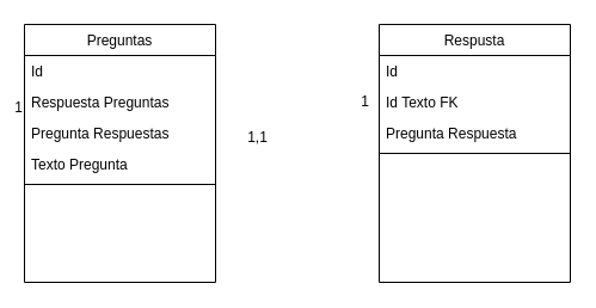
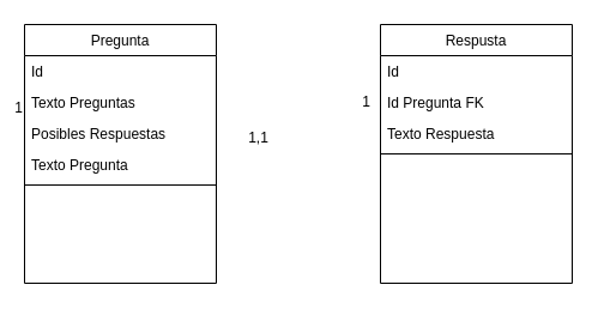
- <mxCell id="2" value="Preguntas" style="swimlane;fontStyle=0;align=center;verticalAlign=top;childLayout=stackLayout;horizontal=1;startSize=26;horizontalStack=0;resizeParent=1;resizeLast=0;collapsible=1;marginBottom=0;rounded=0;shadow=0;strokeWidth=1;" vertex="1" parent="1"><mxGeometry x="20" y="20" width="160" height="216" as="geometry"><mxRectangle x="550" y="140" width="160" height="26" as="alternateBounds" /></mxGeometry></mxCell>
+ <mxCell id="2" value="Pregunta" style="swimlane;fontStyle=0;align=center;verticalAlign=top;childLayout=stackLayout;horizontal=1;startSize=26;horizontalStack=0;resizeParent=1;resizeLast=0;collapsible=1;marginBottom=0;rounded=0;shadow=0;strokeWidth=1;" vertex="1" parent="1"><mxGeometry x="20" y="20" width="160" height="216" as="geometry"><mxRectangle x="550" y="140" width="160" height="26" as="alternateBounds" /></mxGeometry></mxCell>
- <mxCell id="4" value="Respuesta Preguntas" style="text;align=left;verticalAlign=top;spacingLeft=4;spacingRight=4;overflow=hidden;rotatable=0;points=[[0,0.5],[1,0.5]];portConstraint=eastwest;rounded=0;shadow=0;html=0;" vertex="1" parent="2"><mxGeometry y="52" width="160" height="26" as="geometry" /></mxCell>
+ <mxCell id="4" value="Texto Preguntas" style="text;align=left;verticalAlign=top;spacingLeft=4;spacingRight=4;overflow=hidden;rotatable=0;points=[[0,0.5],[1,0.5]];portConstraint=eastwest;rounded=0;shadow=0;html=0;" vertex="1" parent="2"><mxGeometry y="52" width="160" height="26" as="geometry" /></mxCell>
- <mxCell id="11" value="Id Texto FK" style="text;align=left;verticalAlign=top;spacingLeft=4;spacingRight=4;overflow=hidden;rotatable=0;points=[[0,0.5],[1,0.5]];portConstraint=eastwest;rounded=0;shadow=0;html=0;" vertex="1" parent="9"><mxGeometry y="52" width="160" height="26" as="geometry" /></mxCell>
+ <mxCell id="11" value="Id Pregunta FK" style="text;align=left;verticalAlign=top;spacingLeft=4;spacingRight=4;overflow=hidden;rotatable=0;points=[[0,0.5],[1,0.5]];portConstraint=eastwest;rounded=0;shadow=0;html=0;" vertex="1" parent="9"><mxGeometry y="52" width="160" height="26" as="geometry" /></mxCell>
- <mxCell id="5" value="Pregunta Respuestas&#10;" style="text;align=left;verticalAlign=top;spacingLeft=4;spacingRight=4;overflow=hidden;rotatable=0;points=[[0,0.5],[1,0.5]];portConstraint=eastwest;rounded=0;shadow=0;html=0;" vertex="1" parent="2"><mxGeometry y="78" width="160" height="26" as="geometry" /></mxCell>
+ <mxCell id="5" value="Posibles Respuestas&#10;" style="text;align=left;verticalAlign=top;spacingLeft=4;spacingRight=4;overflow=hidden;rotatable=0;points=[[0,0.5],[1,0.5]];portConstraint=eastwest;rounded=0;shadow=0;html=0;" vertex="1" parent="2"><mxGeometry y="78" width="160" height="26" as="geometry" /></mxCell>
- <mxCell id="12" value="Pregunta Respuesta" style="text;align=left;verticalAlign=top;spacingLeft=4;spacingRight=4;overflow=hidden;rotatable=0;points=[[0,0.5],[1,0.5]];portConstraint=eastwest;rounded=0;shadow=0;html=0;" vertex="1" parent="9"><mxGeometry y="78" width="160" height="26" as="geometry" /></mxCell>
+ <mxCell id="12" value="Texto Respuesta" style="text;align=left;verticalAlign=top;spacingLeft=4;spacingRight=4;overflow=hidden;rotatable=0;points=[[0,0.5],[1,0.5]];portConstraint=eastwest;rounded=0;shadow=0;html=0;" vertex="1" parent="9"><mxGeometry y="78" width="160" height="26" as="geometry" /></mxCell>
